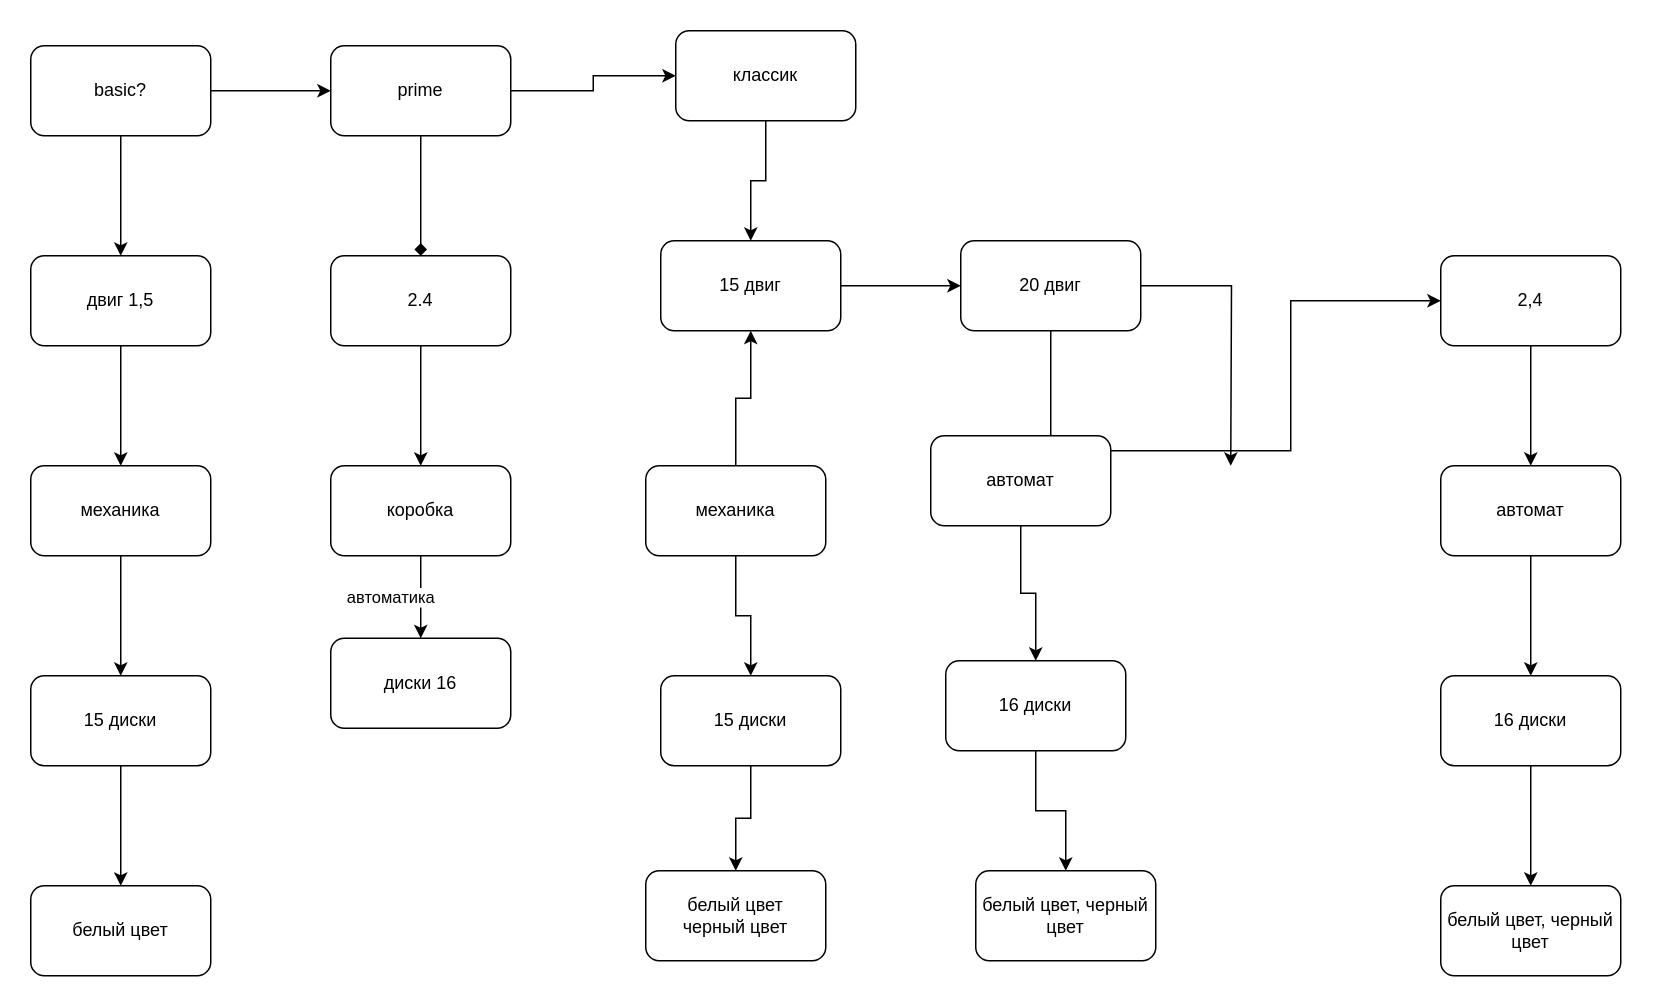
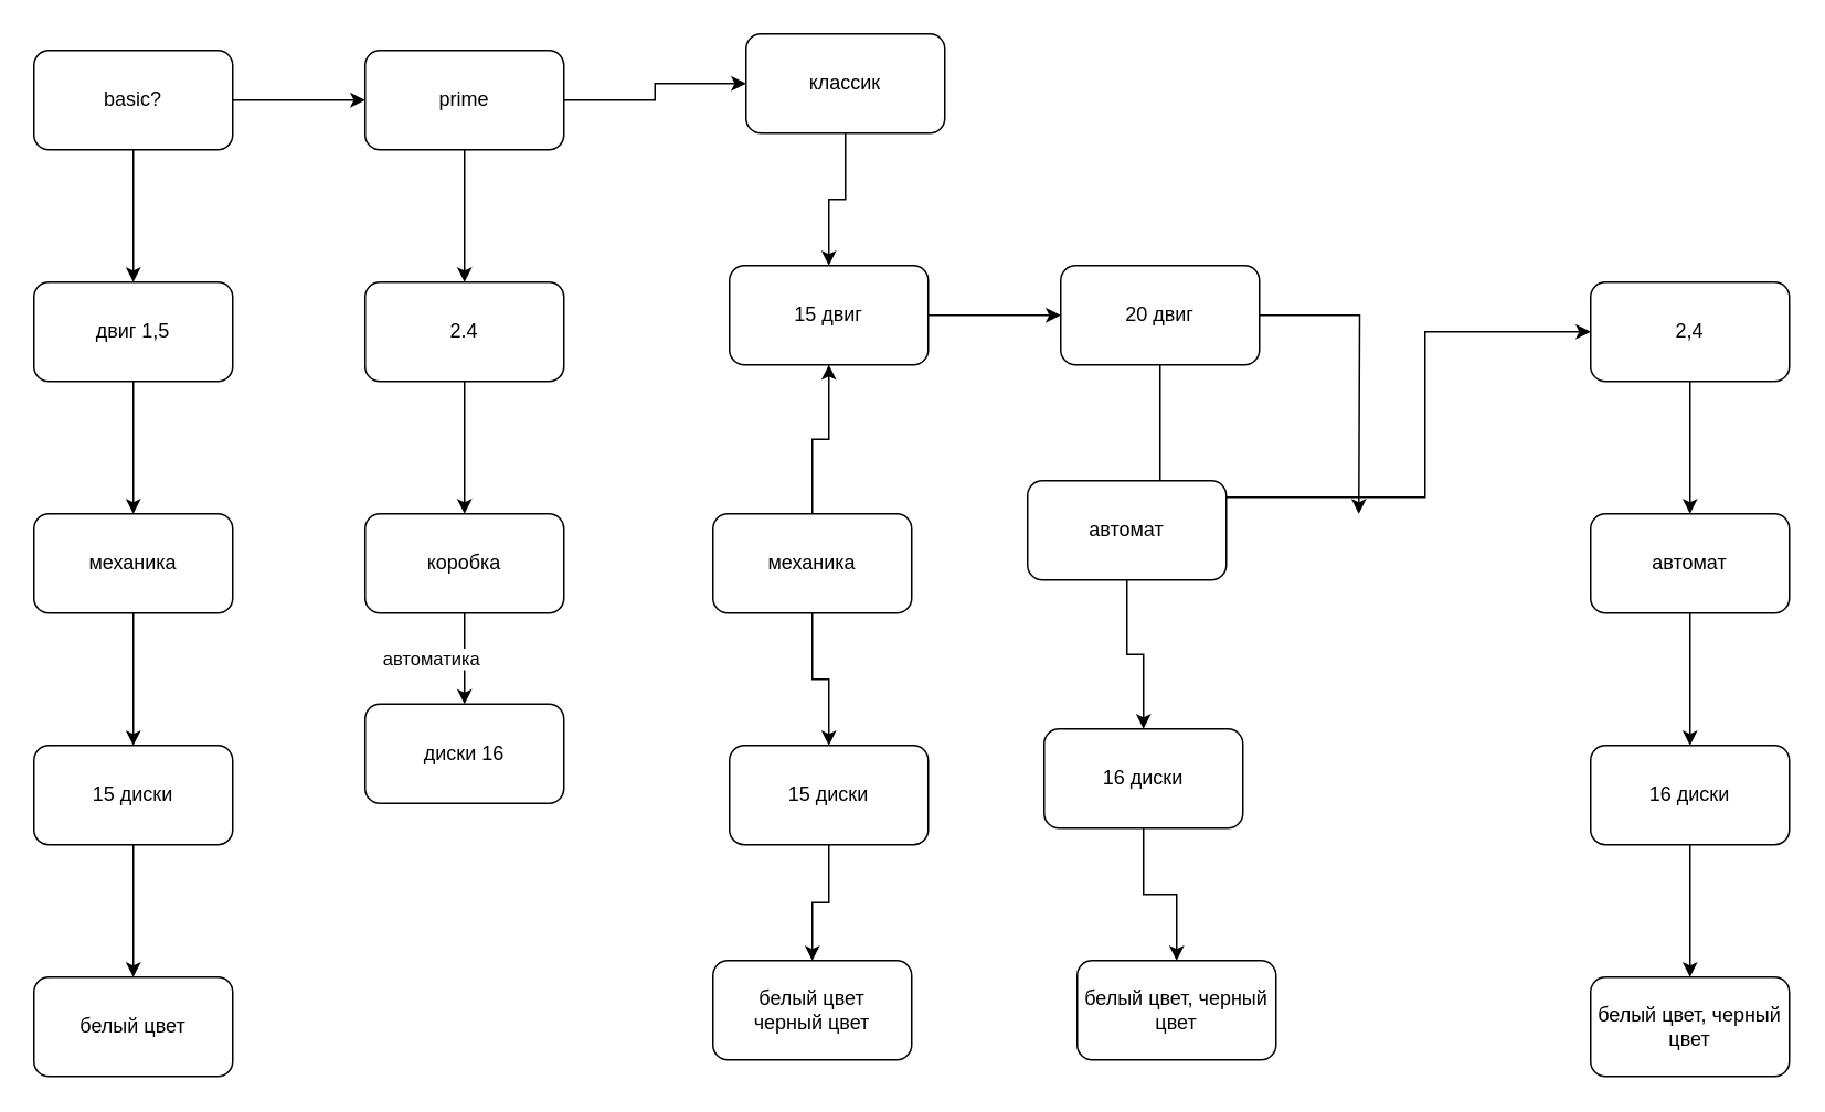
- <mxCell id="12" value="" style="edgeStyle=orthogonalEdgeStyle;rounded=0;orthogonalLoop=1;jettySize=auto;html=1;endArrow=diamond;" edge="1" parent="1" source="14" target="16"><mxGeometry relative="1" as="geometry" /></mxCell>
+ <mxCell id="12" value="" style="edgeStyle=orthogonalEdgeStyle;rounded=0;orthogonalLoop=1;jettySize=auto;html=1;" edge="1" parent="1" source="14" target="16"><mxGeometry relative="1" as="geometry" /></mxCell>
